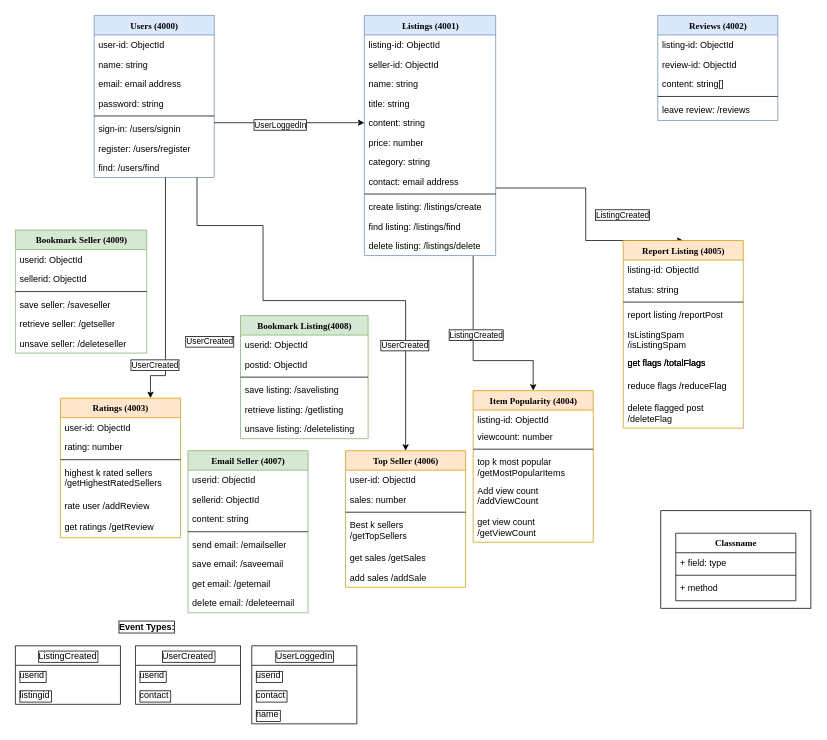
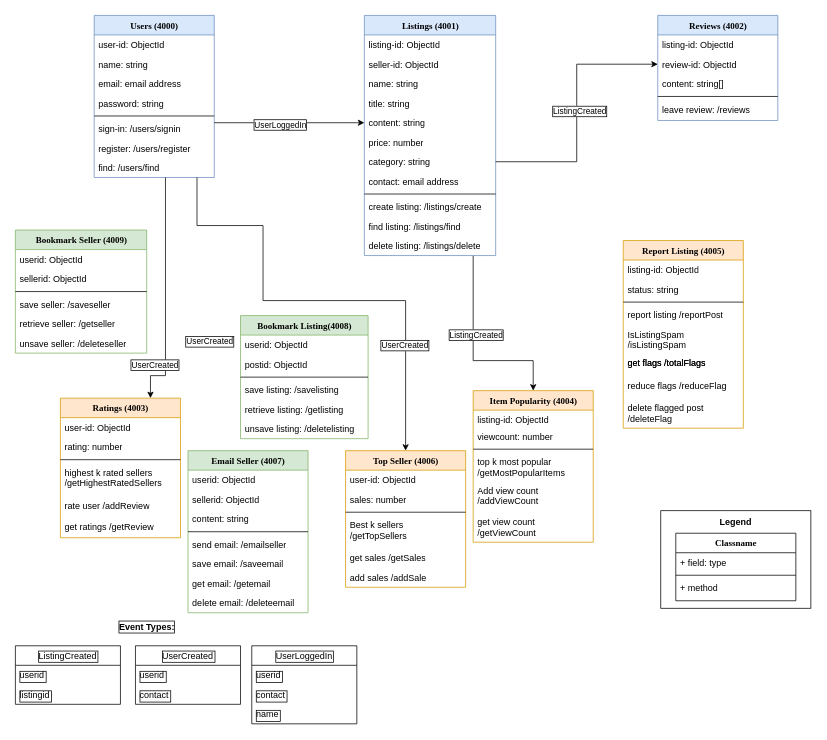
+ <mxCell id="87" style="edgeStyle=orthogonalEdgeStyle;orthogonalLoop=1;jettySize=auto;html=1;rounded=0;fontColor=#000000;labelBorderColor=none;startArrow=classic;startFill=1;endArrow=none;endFill=0;entryX=1;entryY=0.5;entryDx=0;entryDy=0;" parent="1" source="31" target="23" edge="1"><mxGeometry relative="1" as="geometry" /></mxCell>
+ <mxCell id="88" value="ListingCreated" style="edgeLabel;html=1;align=center;verticalAlign=middle;resizable=0;points=[];labelBorderColor=default;" parent="87" connectable="0" vertex="1"><mxGeometry x="-0.019" y="3" relative="1" as="geometry"><mxPoint as="offset" /></mxGeometry></mxCell>
- <mxCell id="14" style="edgeStyle=orthogonalEdgeStyle;html=1;entryX=0.5;entryY=0;entryDx=0;entryDy=0;rounded=0;" parent="1" source="16" target="49" edge="1"><mxGeometry relative="1" as="geometry"><Array as="points"><mxPoint x="780" y="250" /></Array></mxGeometry></mxCell>
- <mxCell id="15" value="ListingCreated" style="edgeLabel;html=1;align=center;verticalAlign=middle;resizable=0;points=[];labelBorderColor=default;" parent="14" connectable="0" vertex="1"><mxGeometry x="-0.191" y="1" relative="1" as="geometry"><mxPoint x="47" y="26" as="offset" /></mxGeometry></mxCell>
+ <mxCell id="89" value="&lt;b&gt;Legend&lt;/b&gt;" style="text;html=1;strokeColor=none;fillColor=none;align=center;verticalAlign=middle;whiteSpace=wrap;rounded=0;fontColor=#000000;labelBorderColor=none;" parent="1" vertex="1"><mxGeometry x="950" y="680" width="60" height="30" as="geometry" /></mxCell>
